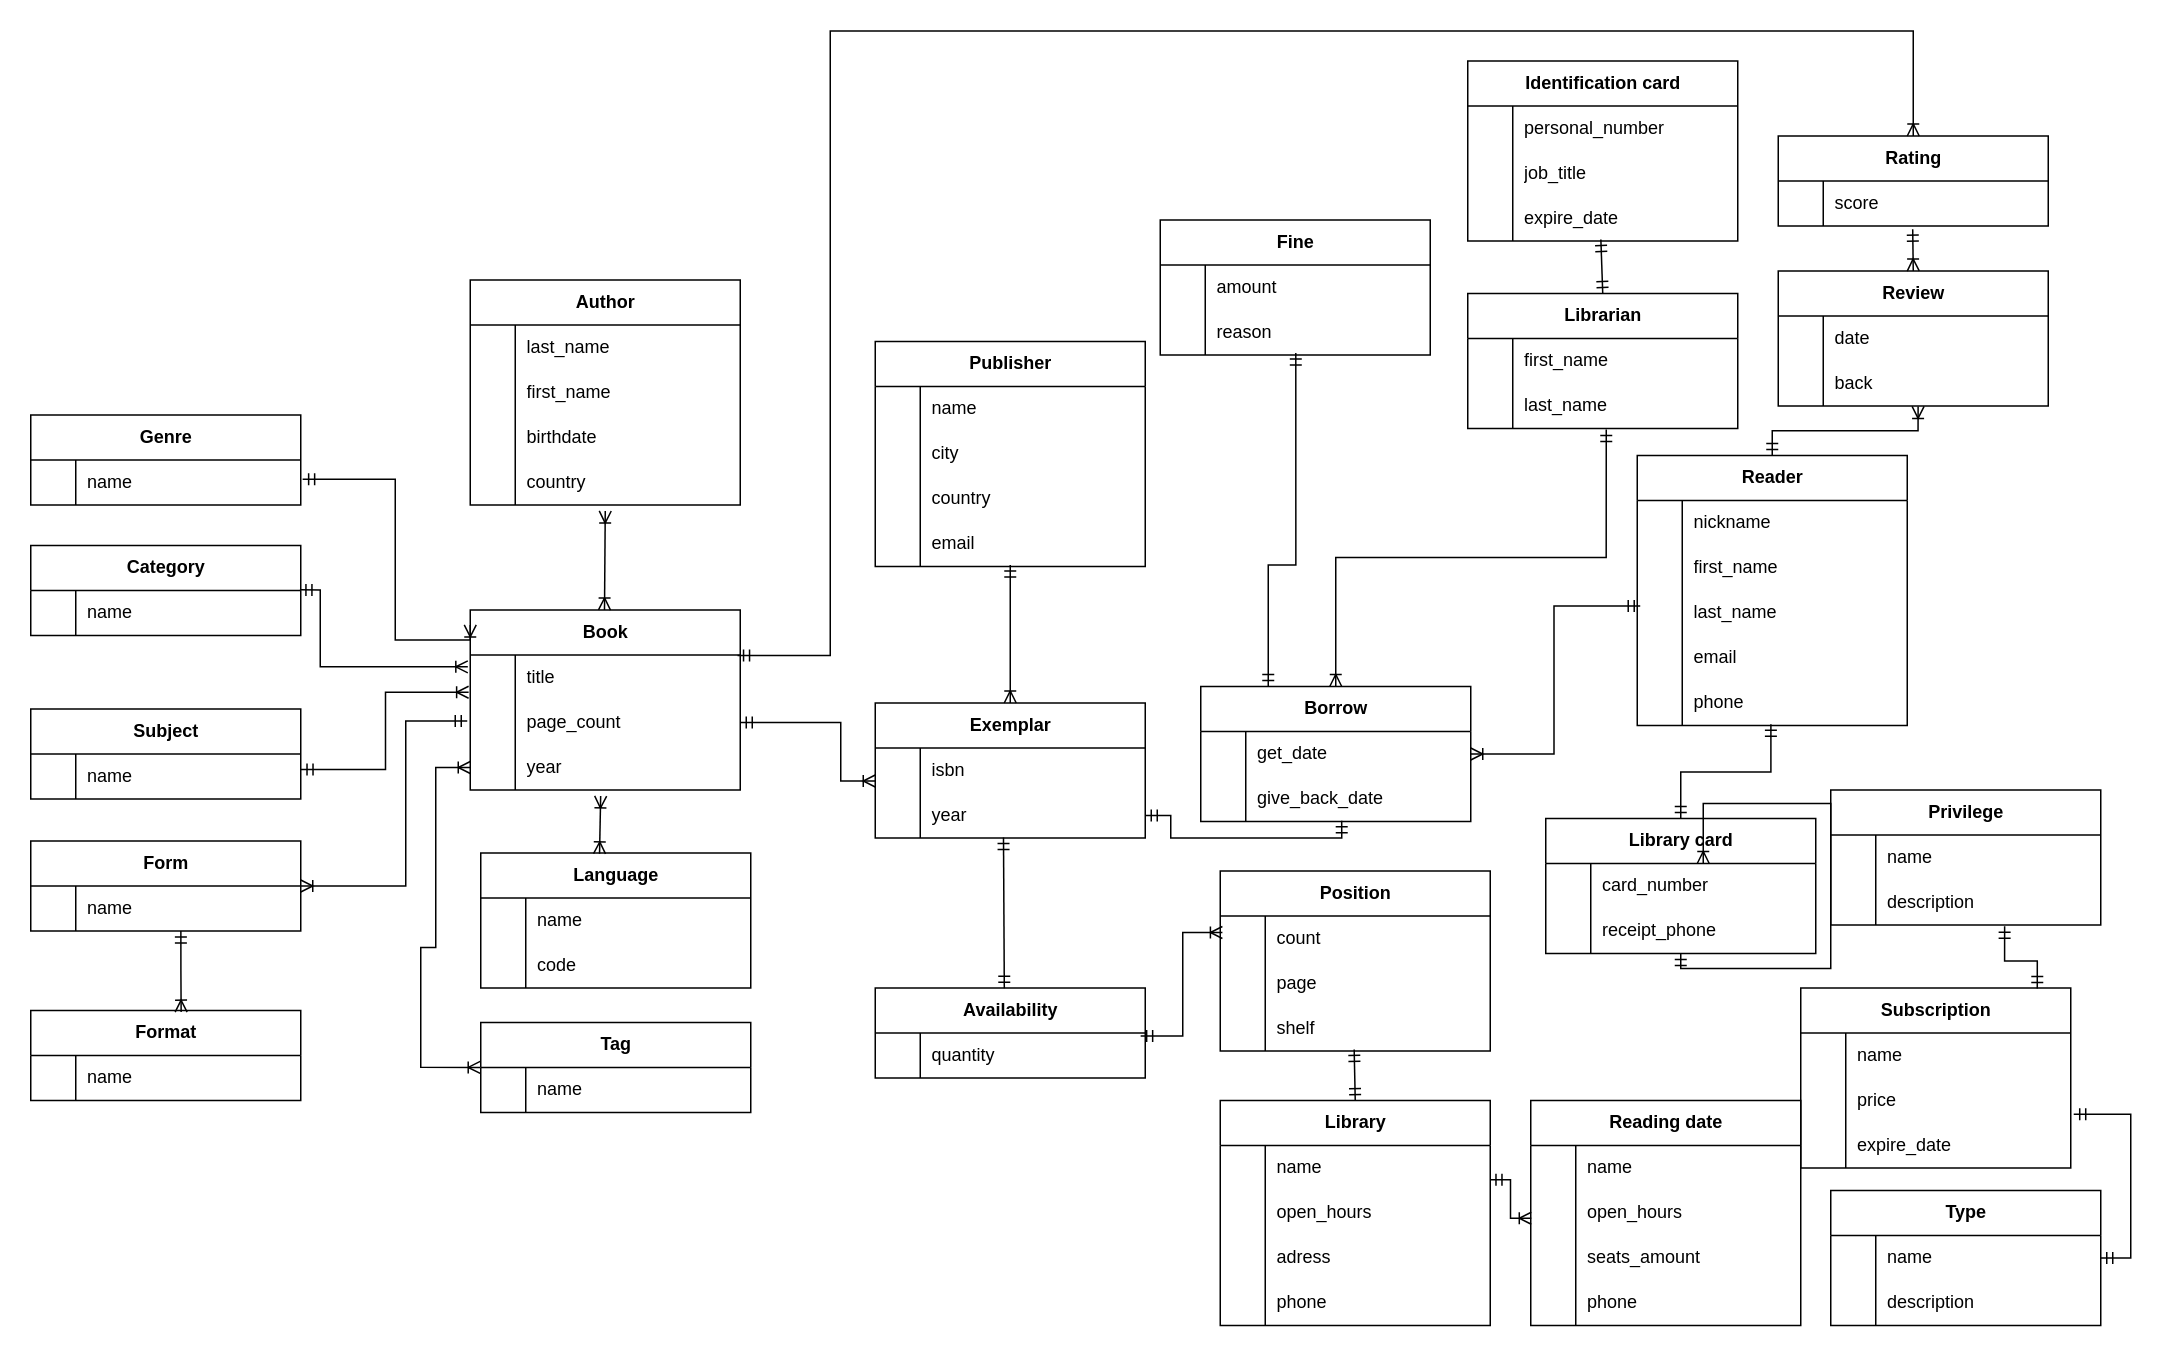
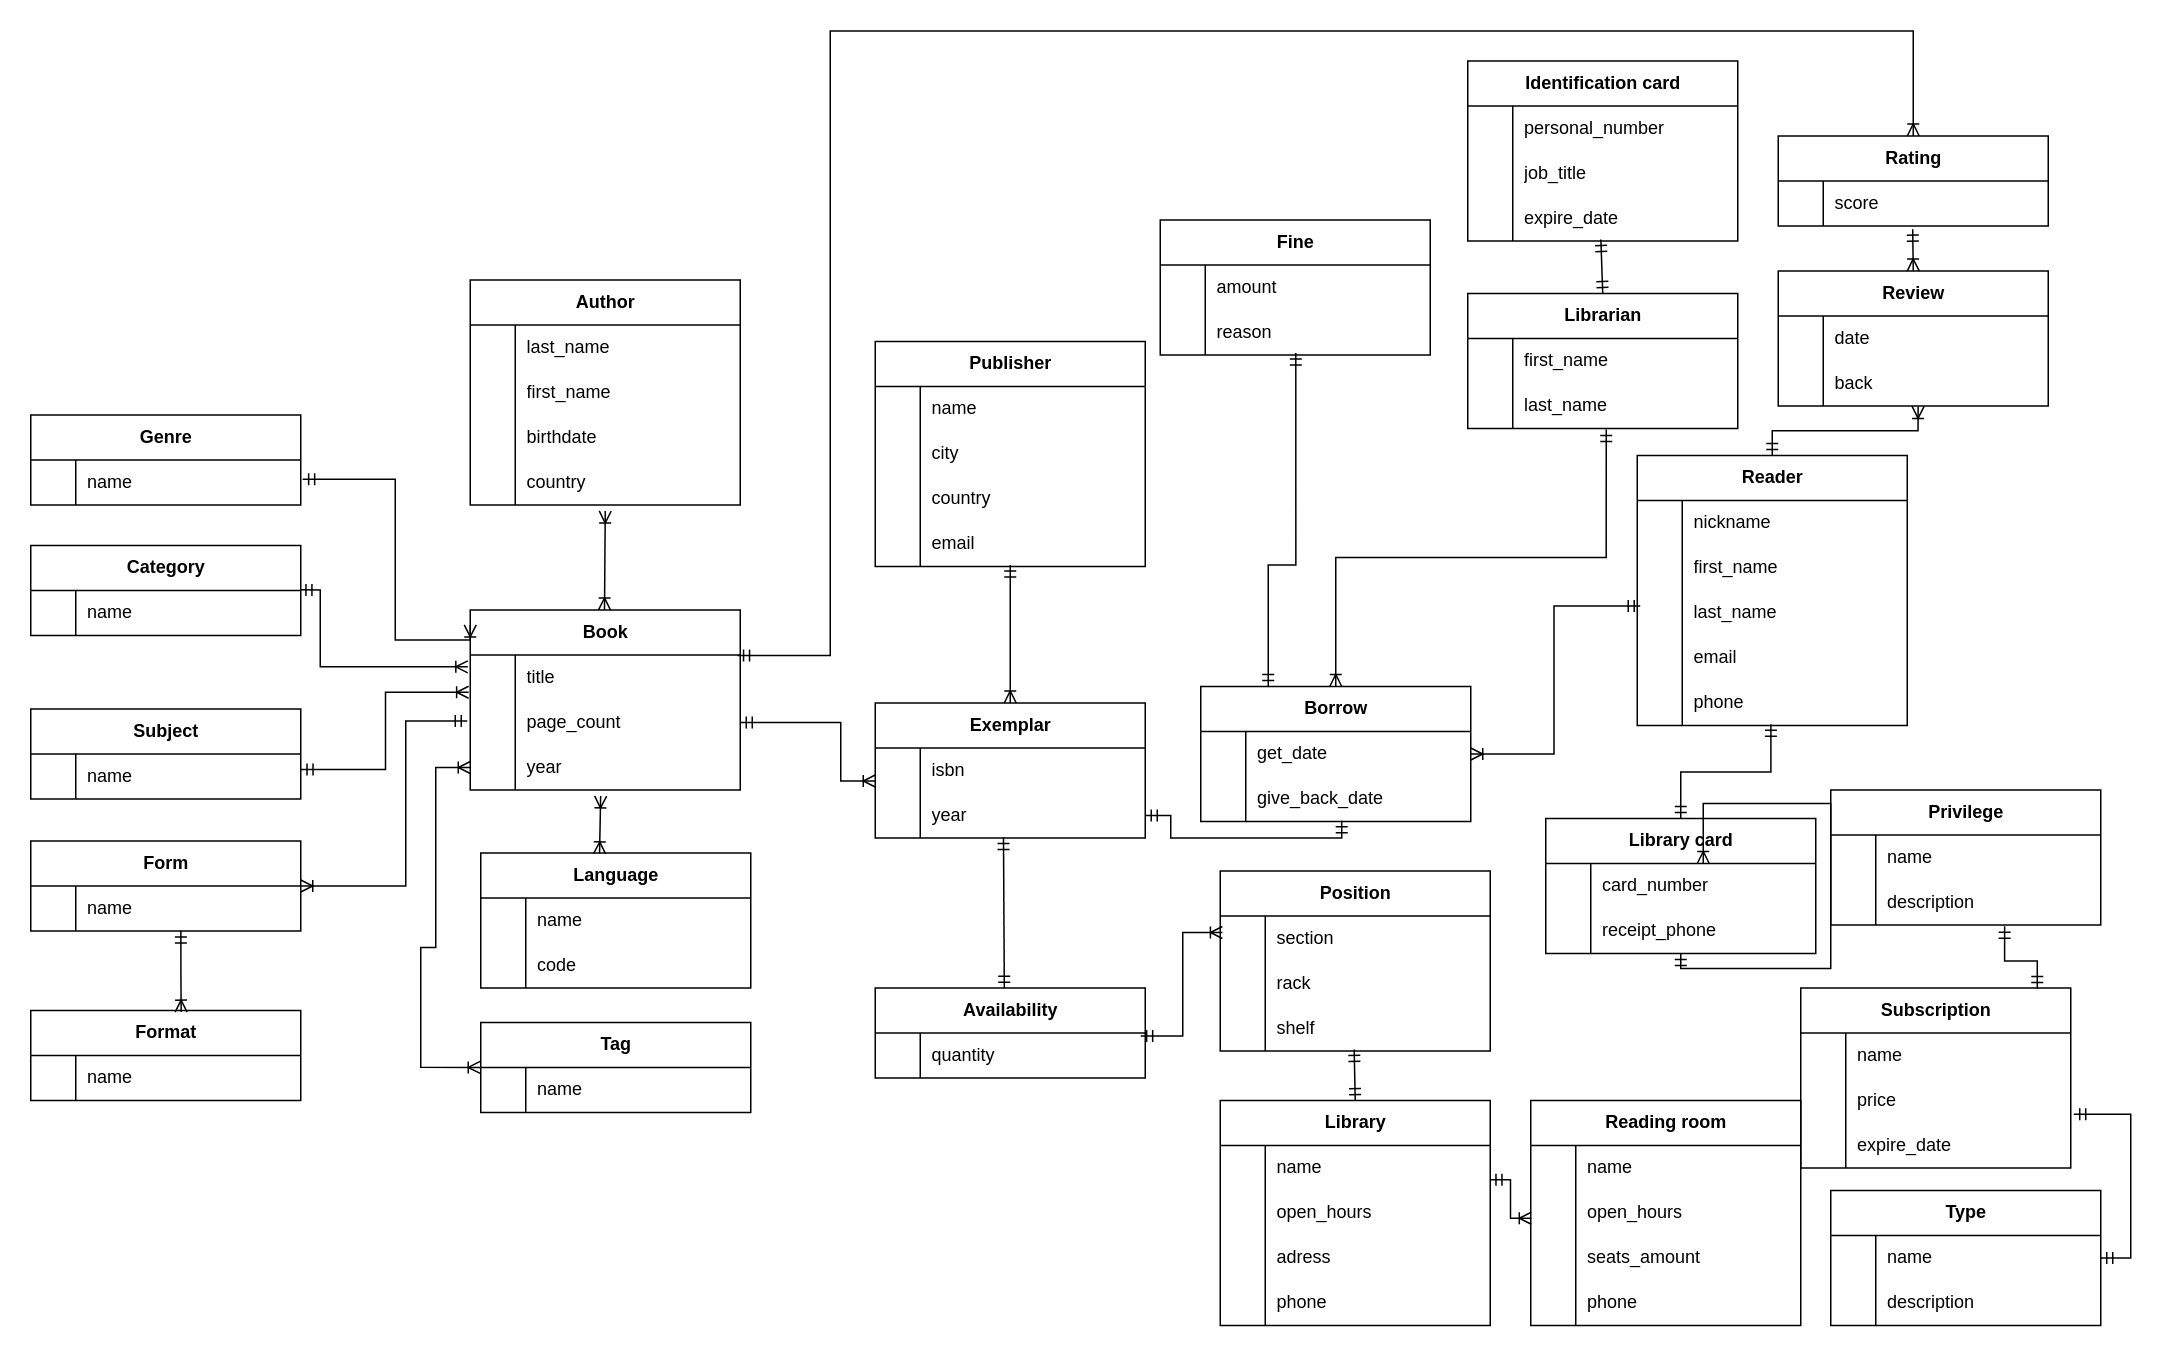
- <mxCell id="65" value="count&amp;nbsp;" style="shape=partialRectangle;connectable=0;fillColor=none;top=0;left=0;bottom=0;right=0;align=left;spacingLeft=6;overflow=hidden;whiteSpace=wrap;html=1;" parent="63" vertex="1"><mxGeometry x="30" width="150" height="30" as="geometry"><mxRectangle width="150" height="30" as="alternateBounds" /></mxGeometry></mxCell>
+ <mxCell id="65" value="section&amp;nbsp;" style="shape=partialRectangle;connectable=0;fillColor=none;top=0;left=0;bottom=0;right=0;align=left;spacingLeft=6;overflow=hidden;whiteSpace=wrap;html=1;" parent="63" vertex="1"><mxGeometry x="30" width="150" height="30" as="geometry"><mxRectangle width="150" height="30" as="alternateBounds" /></mxGeometry></mxCell>
- <mxCell id="68" value="page&amp;nbsp;" style="shape=partialRectangle;connectable=0;fillColor=none;top=0;left=0;bottom=0;right=0;align=left;spacingLeft=6;overflow=hidden;whiteSpace=wrap;html=1;" parent="66" vertex="1"><mxGeometry x="30" width="150" height="30" as="geometry"><mxRectangle width="150" height="30" as="alternateBounds" /></mxGeometry></mxCell>
+ <mxCell id="68" value="rack&amp;nbsp;" style="shape=partialRectangle;connectable=0;fillColor=none;top=0;left=0;bottom=0;right=0;align=left;spacingLeft=6;overflow=hidden;whiteSpace=wrap;html=1;" parent="66" vertex="1"><mxGeometry x="30" width="150" height="30" as="geometry"><mxRectangle width="150" height="30" as="alternateBounds" /></mxGeometry></mxCell>
- <mxCell id="72" value="Reading date" style="shape=table;startSize=30;container=1;collapsible=1;childLayout=tableLayout;fixedRows=1;rowLines=0;fontStyle=1;align=center;resizeLast=1;html=1;" parent="1" vertex="1"><mxGeometry x="1020" y="733" width="180" height="150" as="geometry" /></mxCell>
+ <mxCell id="72" value="Reading room" style="shape=table;startSize=30;container=1;collapsible=1;childLayout=tableLayout;fixedRows=1;rowLines=0;fontStyle=1;align=center;resizeLast=1;html=1;" parent="1" vertex="1"><mxGeometry x="1020" y="733" width="180" height="150" as="geometry" /></mxCell>
